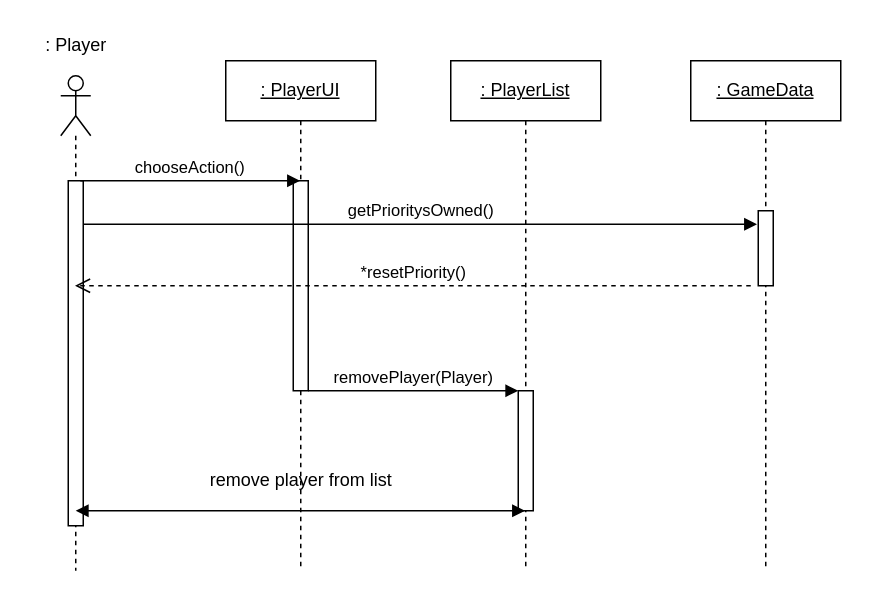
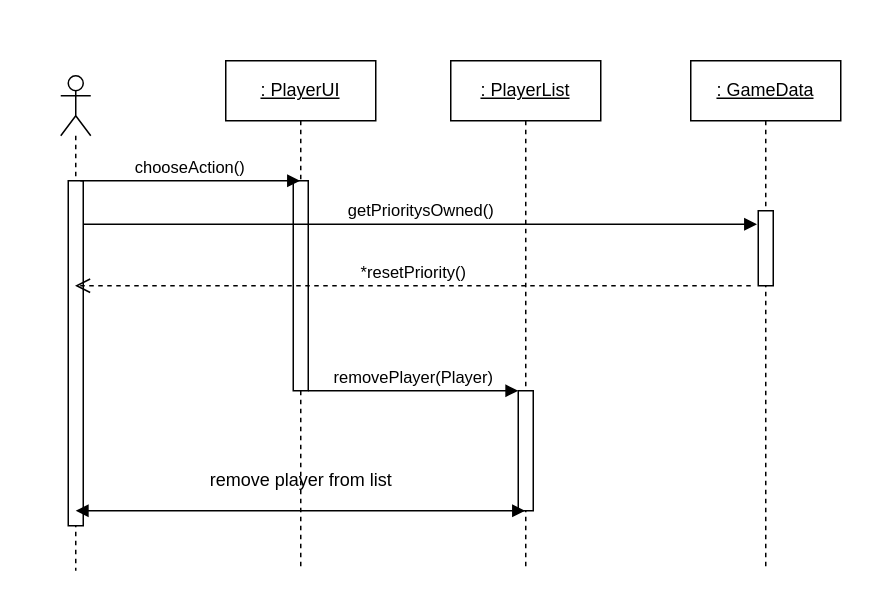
- <mxCell id="4" value=": Player" style="text;html=1;align=center;verticalAlign=middle;resizable=0;points=[];autosize=1;" parent="1" vertex="1"><mxGeometry x="20" y="20" width="60" height="20" as="geometry" /></mxCell>
